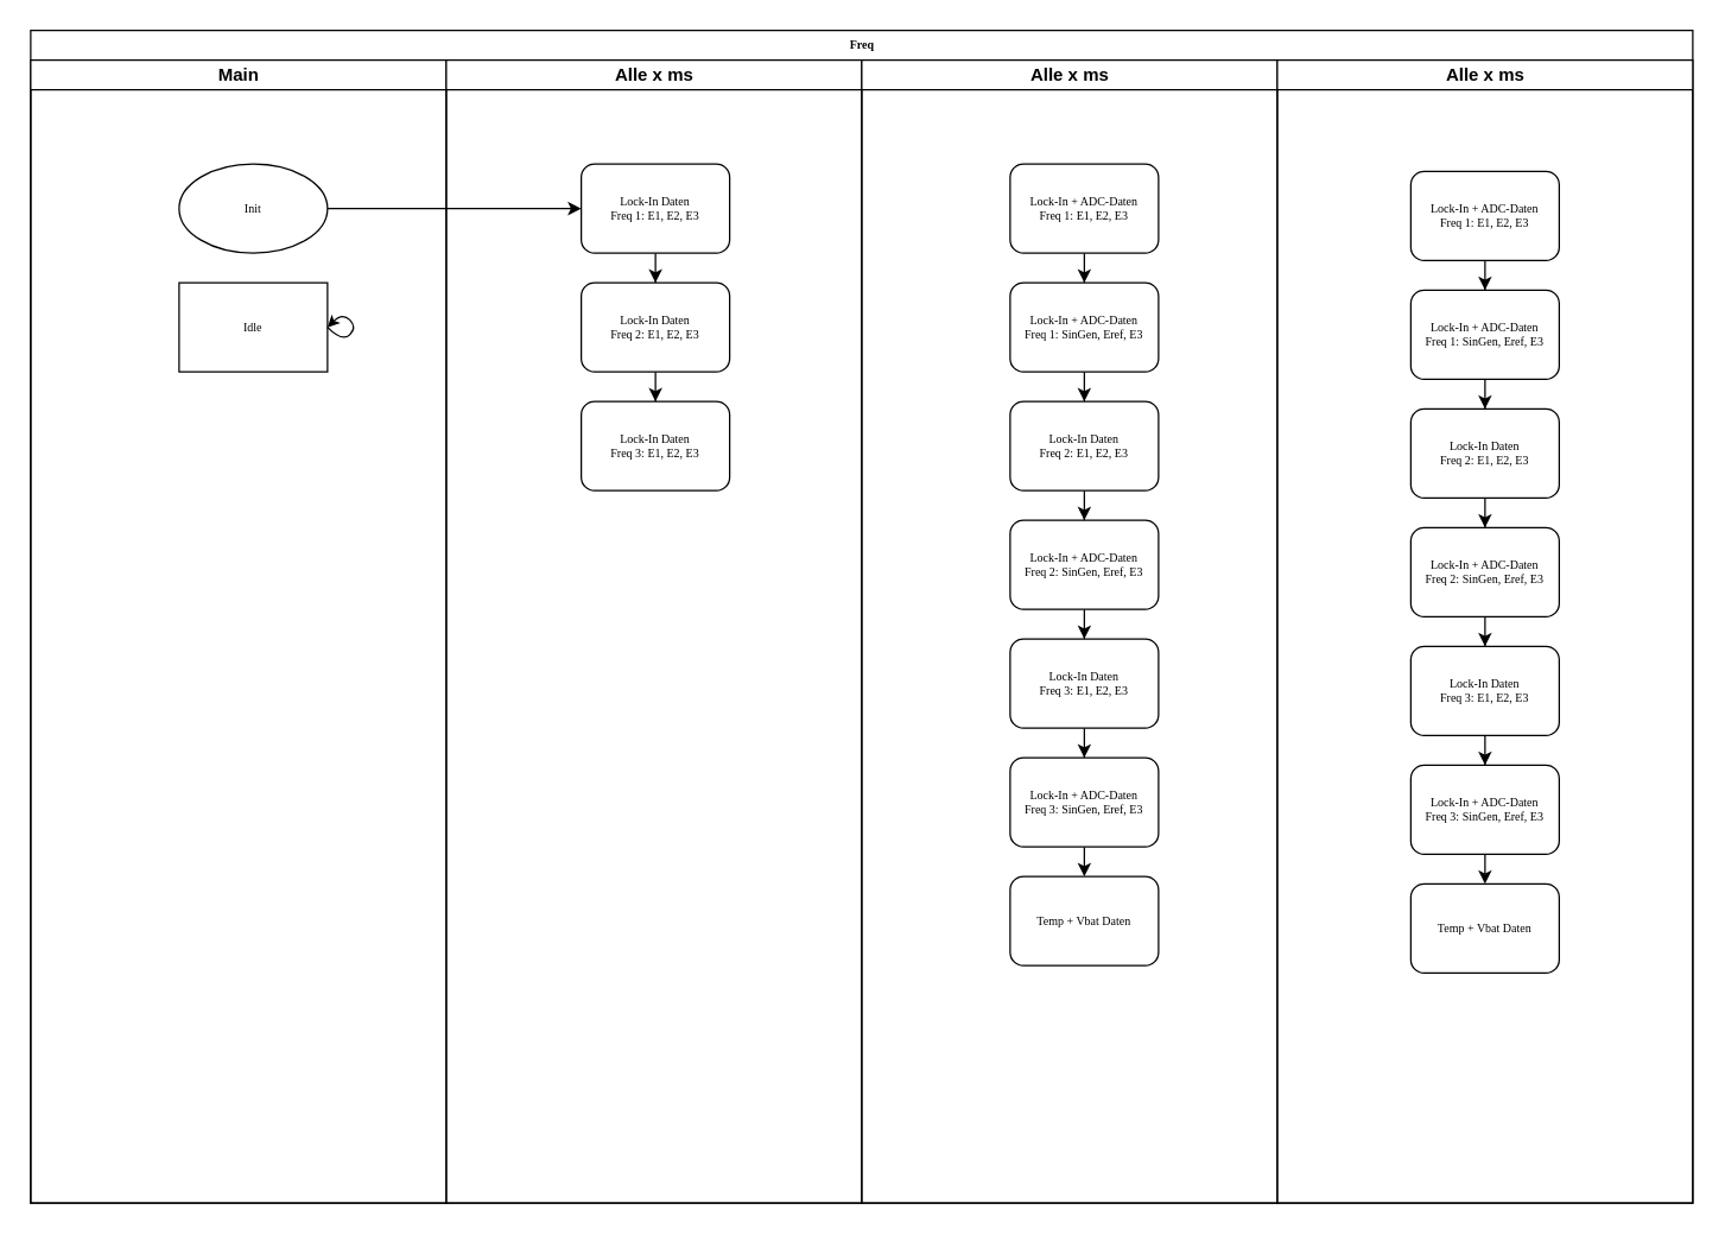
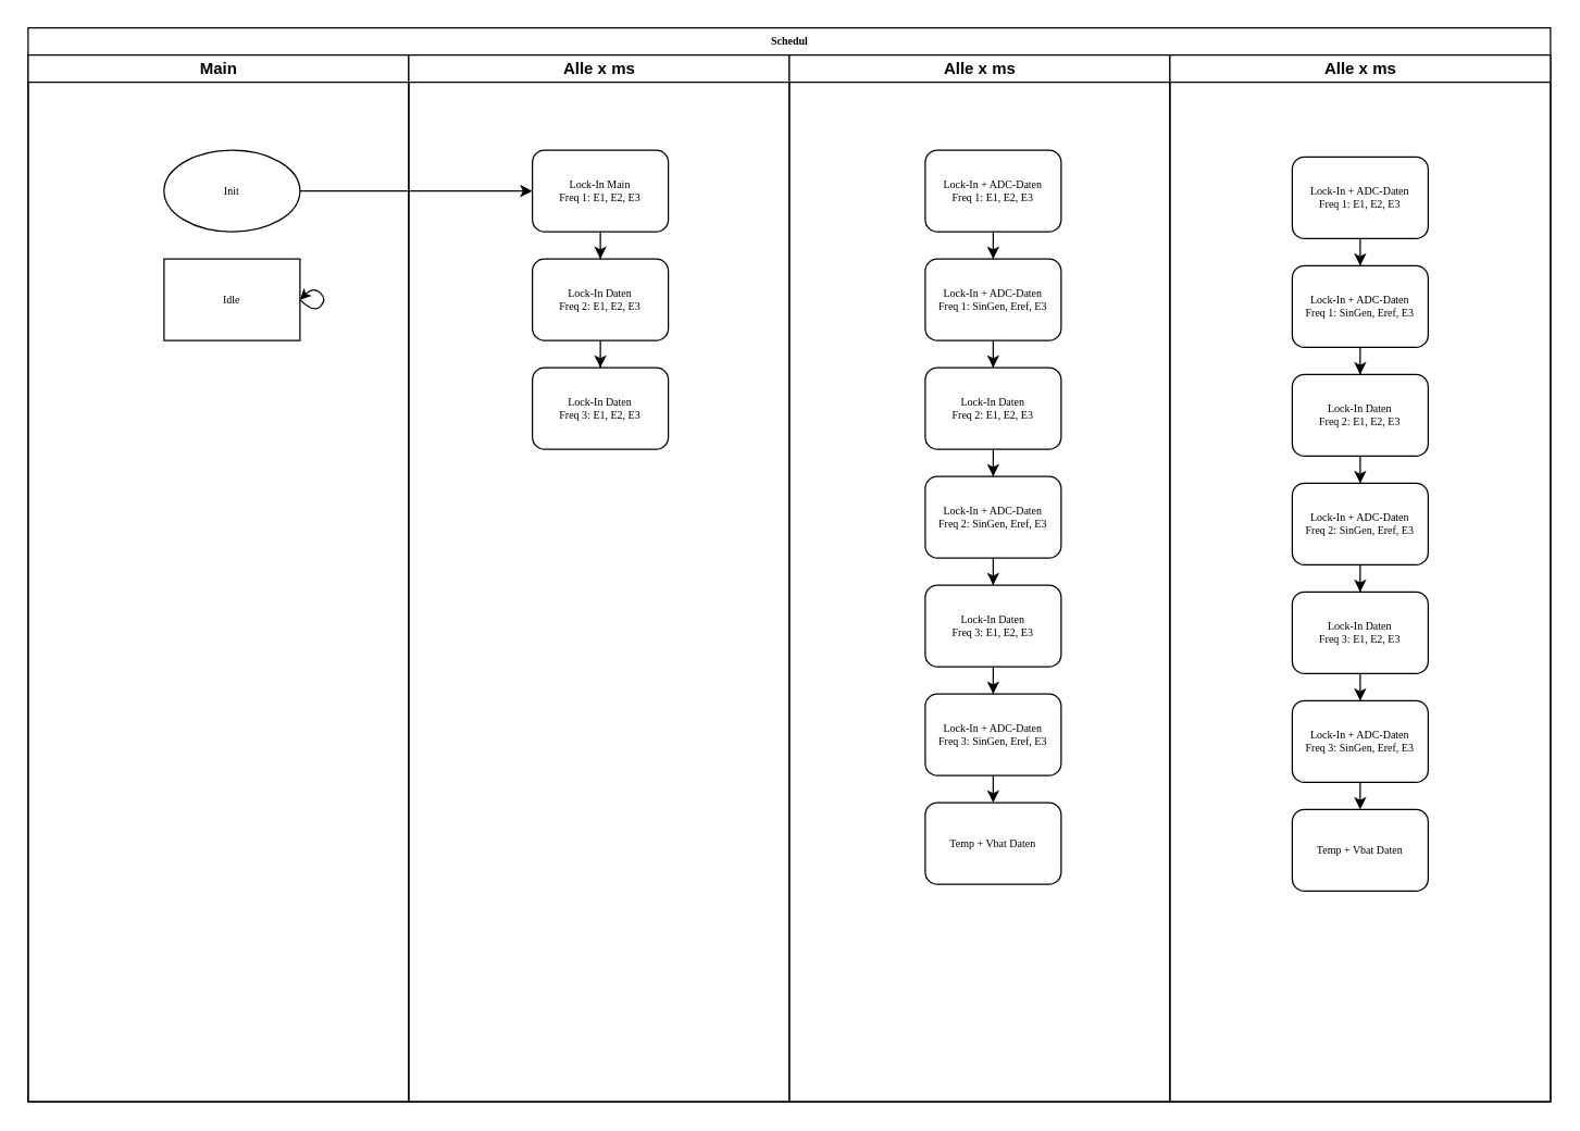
- <mxCell id="2" value="Freq" style="swimlane;html=1;childLayout=stackLayout;startSize=20;rounded=0;shadow=0;labelBackgroundColor=none;strokeWidth=1;fontFamily=Verdana;fontSize=8;align=center;" parent="1" vertex="1"><mxGeometry x="20" y="20" width="1120" height="790" as="geometry" /></mxCell>
+ <mxCell id="2" value="Schedul" style="swimlane;html=1;childLayout=stackLayout;startSize=20;rounded=0;shadow=0;labelBackgroundColor=none;strokeWidth=1;fontFamily=Verdana;fontSize=8;align=center;" parent="1" vertex="1"><mxGeometry x="20" y="20" width="1120" height="790" as="geometry" /></mxCell>
- <mxCell id="10" value="Lock-In Daten&lt;br&gt;Freq 1: E1, E2, E3" style="rounded=1;whiteSpace=wrap;html=1;shadow=0;labelBackgroundColor=none;strokeWidth=1;fontFamily=Verdana;fontSize=8;align=center;" parent="8" vertex="1"><mxGeometry x="91" y="70" width="100" height="60" as="geometry" /></mxCell>
+ <mxCell id="10" value="Lock-In Main&lt;br&gt;Freq 1: E1, E2, E3" style="rounded=1;whiteSpace=wrap;html=1;shadow=0;labelBackgroundColor=none;strokeWidth=1;fontFamily=Verdana;fontSize=8;align=center;" parent="8" vertex="1"><mxGeometry x="91" y="70" width="100" height="60" as="geometry" /></mxCell>
